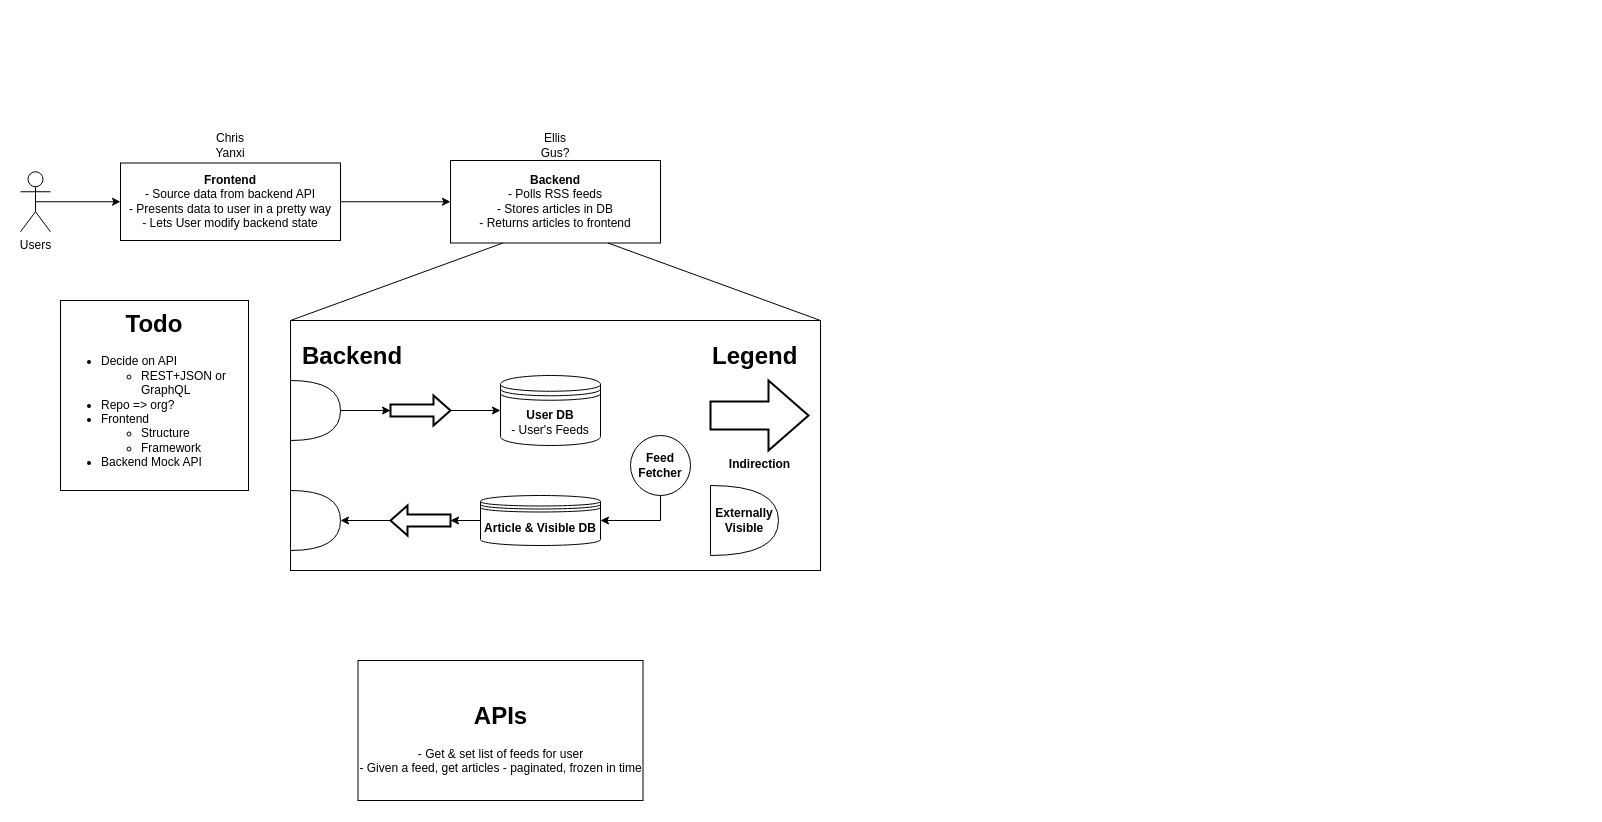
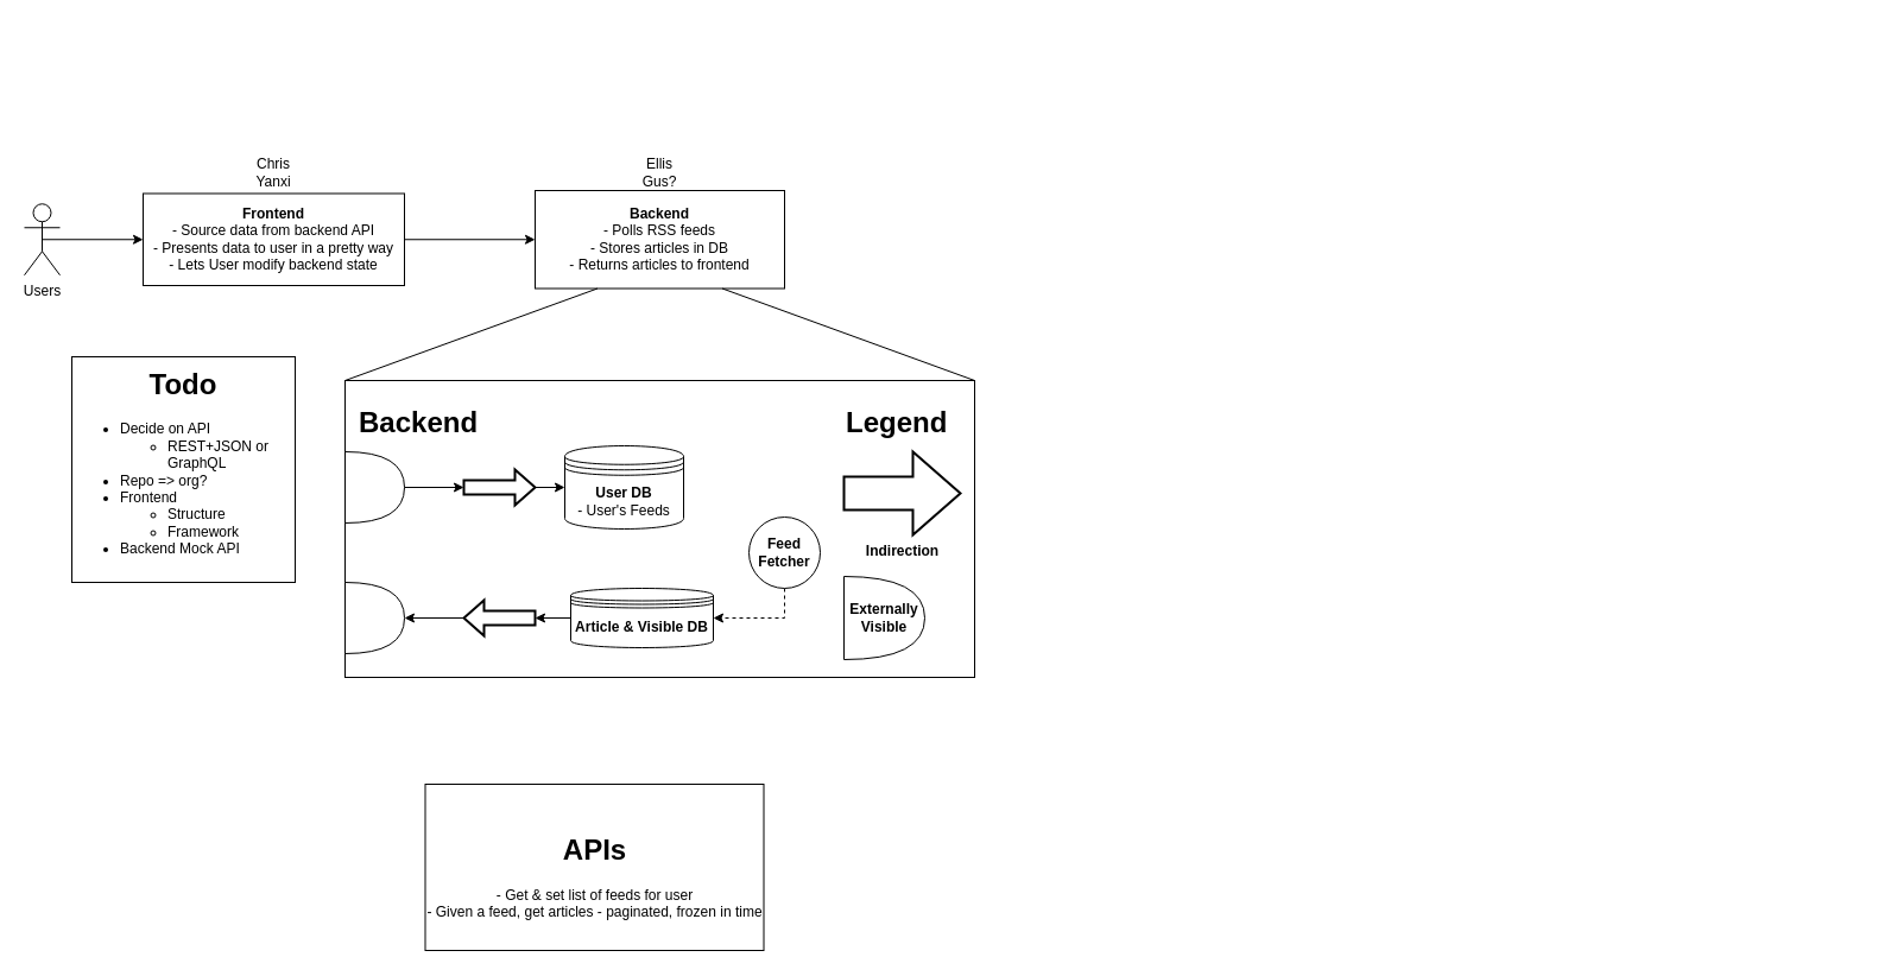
- <mxCell id="14" value="&lt;div&gt;&lt;b&gt;User DB&lt;/b&gt;&lt;/div&gt;&lt;div&gt;- User's Feeds&lt;br&gt;&lt;/div&gt;" style="shape=datastore;whiteSpace=wrap;html=1;" parent="9" vertex="1"><mxGeometry x="210" y="55" width="100" height="70" as="geometry" /></mxCell>
+ <mxCell id="14" value="&lt;div&gt;&lt;b&gt;User DB&lt;/b&gt;&lt;/div&gt;&lt;div&gt;- User's Feeds&lt;br&gt;&lt;/div&gt;" style="shape=datastore;whiteSpace=wrap;html=1;" parent="9" vertex="1"><mxGeometry x="185" y="55" width="100" height="70" as="geometry" /></mxCell>
- <mxCell id="11" style="edgeStyle=orthogonalEdgeStyle;rounded=0;orthogonalLoop=1;jettySize=auto;html=1;entryX=1;entryY=0.5;entryDx=0;entryDy=0;exitX=0.5;exitY=1;exitDx=0;exitDy=0;" parent="9" source="12" target="13" edge="1"><mxGeometry relative="1" as="geometry" /></mxCell>
+ <mxCell id="11" style="edgeStyle=orthogonalEdgeStyle;rounded=0;orthogonalLoop=1;jettySize=auto;html=1;entryX=1;entryY=0.5;entryDx=0;entryDy=0;exitX=0.5;exitY=1;exitDx=0;exitDy=0;dashed=1;" parent="9" source="12" target="13" edge="1"><mxGeometry relative="1" as="geometry" /></mxCell>
